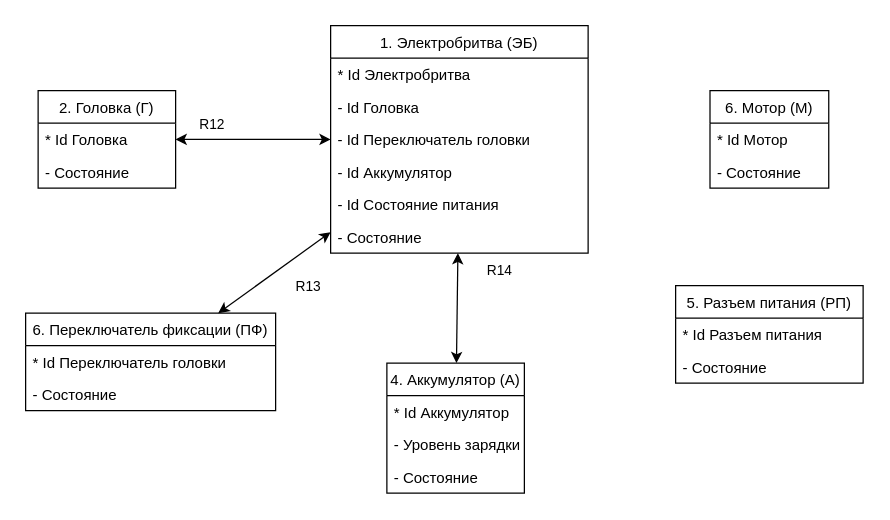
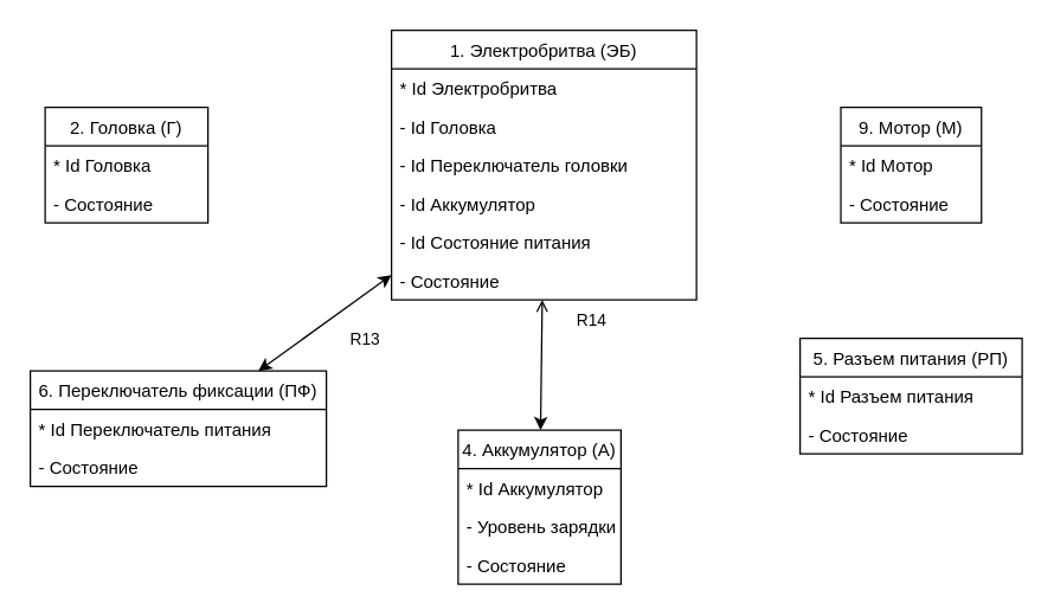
- <mxCell id="29" value="6. Мотор (М)" style="swimlane;fontStyle=0;childLayout=stackLayout;horizontal=1;startSize=26;fillColor=none;horizontalStack=0;resizeParent=1;resizeParentMax=0;resizeLast=0;collapsible=1;marginBottom=0;" parent="1" vertex="1"><mxGeometry x="567.5" y="72" width="95" height="78" as="geometry" /></mxCell>
+ <mxCell id="29" value="9. Мотор (М)" style="swimlane;fontStyle=0;childLayout=stackLayout;horizontal=1;startSize=26;fillColor=none;horizontalStack=0;resizeParent=1;resizeParentMax=0;resizeLast=0;collapsible=1;marginBottom=0;" parent="1" vertex="1"><mxGeometry x="567.5" y="72" width="95" height="78" as="geometry" /></mxCell>
- <mxCell id="12" value="" style="endArrow=classic;startArrow=classic;html=1;" parent="1" source="2" target="9" edge="1"><mxGeometry width="50" height="50" relative="1" as="geometry"><mxPoint x="380" y="70" as="sourcePoint" /><mxPoint x="430" y="20" as="targetPoint" /></mxGeometry></mxCell>
- <mxCell id="13" value="R12" style="edgeLabel;html=1;align=center;verticalAlign=middle;resizable=0;points=[];" parent="12" vertex="1" connectable="0"><mxGeometry x="0.357" relative="1" as="geometry"><mxPoint x="-12" y="-13" as="offset" /></mxGeometry></mxCell>
- <mxCell id="24" value="" style="endArrow=classic;startArrow=classic;html=1;" parent="1" source="18" target="2" edge="1"><mxGeometry width="50" height="50" relative="1" as="geometry"><mxPoint x="182.5" y="154" as="sourcePoint" /><mxPoint x="294" y="154" as="targetPoint" /></mxGeometry></mxCell>
+ <mxCell id="24" value="" style="endArrow=open;startArrow=classic;html=1;" parent="1" source="18" target="2" edge="1"><mxGeometry width="50" height="50" relative="1" as="geometry"><mxPoint x="182.5" y="154" as="sourcePoint" /><mxPoint x="294" y="154" as="targetPoint" /></mxGeometry></mxCell>
- <mxCell id="15" value="* Id Переключатель головки&#10;&#10;&#10;" style="text;strokeColor=none;fillColor=none;align=left;verticalAlign=top;spacingLeft=4;spacingRight=4;overflow=hidden;rotatable=0;points=[[0,0.5],[1,0.5]];portConstraint=eastwest;" parent="14" vertex="1"><mxGeometry y="26" width="200" height="26" as="geometry" /></mxCell>
+ <mxCell id="15" value="* Id Переключатель питания&#10;&#10;&#10;" style="text;strokeColor=none;fillColor=none;align=left;verticalAlign=top;spacingLeft=4;spacingRight=4;overflow=hidden;rotatable=0;points=[[0,0.5],[1,0.5]];portConstraint=eastwest;" parent="14" vertex="1"><mxGeometry y="26" width="200" height="26" as="geometry" /></mxCell>
